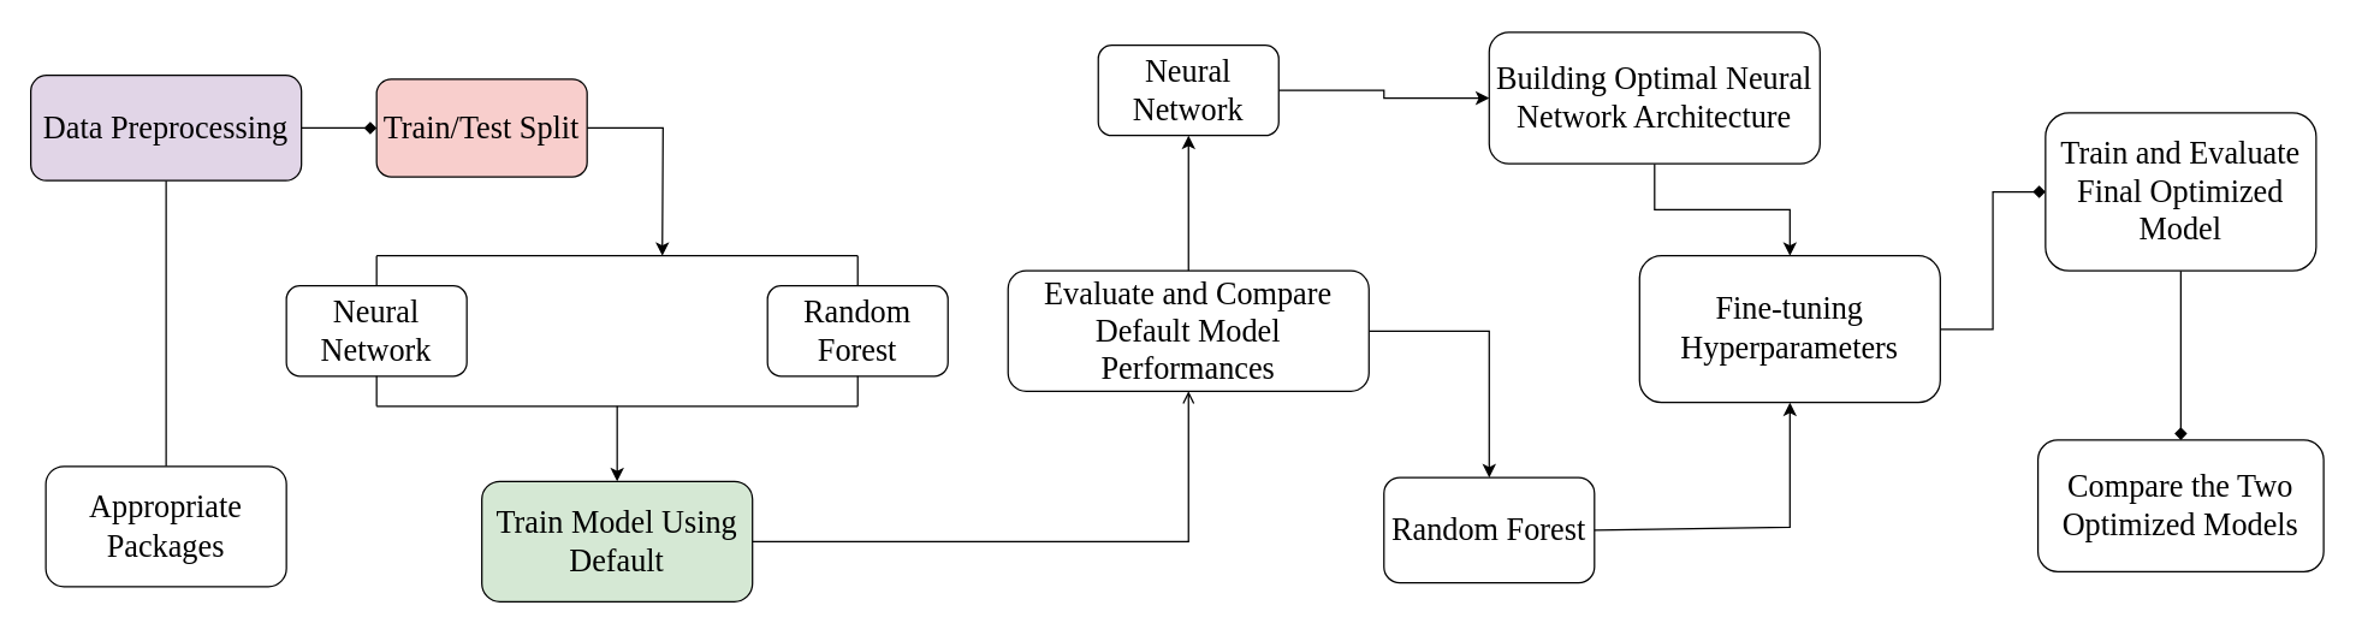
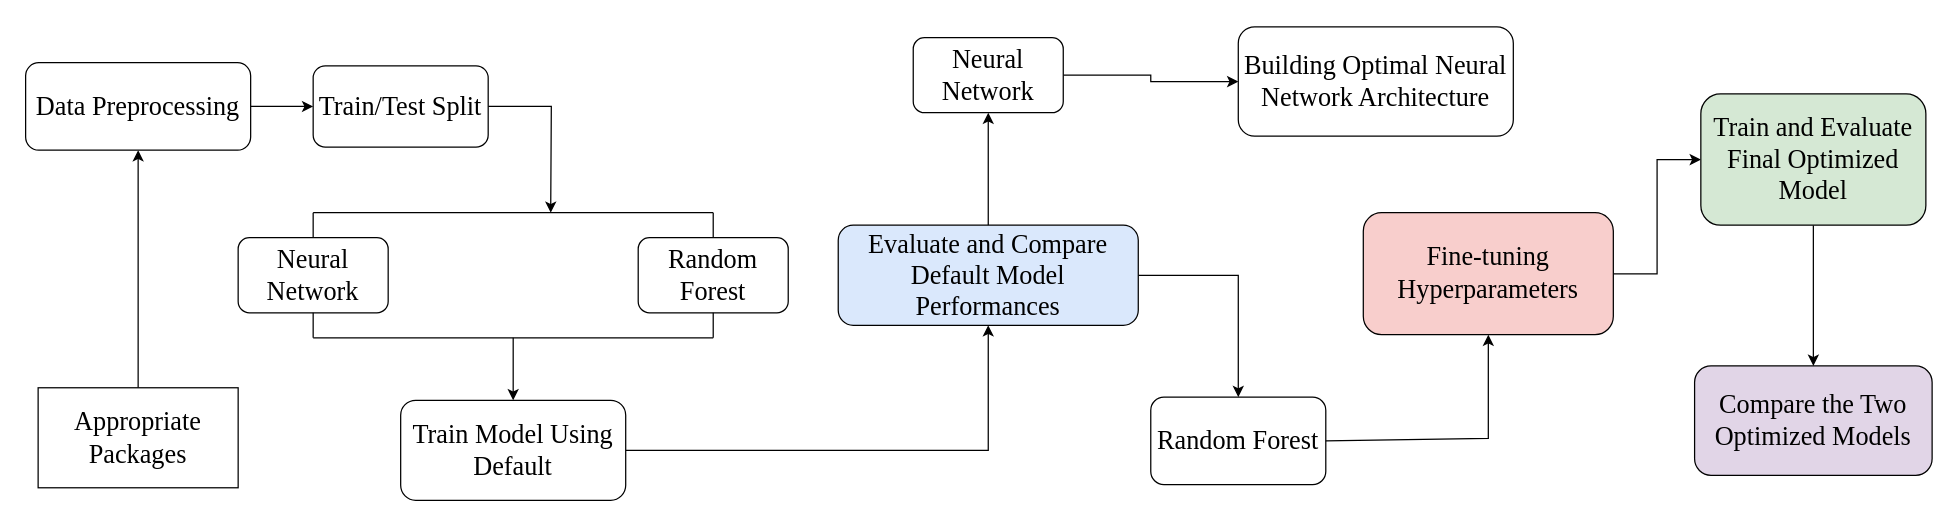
- <mxCell id="5" value="Data Preprocessing" style="whiteSpace=wrap;html=1;rounded=1;fontFamily=Lucida Console;fontSize=21;fillColor=#e1d5e7;" vertex="1" parent="1"><mxGeometry x="20" y="49.5" width="180" height="70" as="geometry" /></mxCell>
+ <mxCell id="5" value="Data Preprocessing" style="whiteSpace=wrap;html=1;rounded=1;fontFamily=Lucida Console;fontSize=21;" vertex="1" parent="1"><mxGeometry x="20" y="49.5" width="180" height="70" as="geometry" /></mxCell>
- <mxCell id="4" value="" style="edgeStyle=orthogonalEdgeStyle;rounded=0;orthogonalLoop=1;jettySize=auto;html=1;fontFamily=Lucida Console;fontSize=21;endArrow=diamond;" edge="1" parent="1" source="5" target="7"><mxGeometry relative="1" as="geometry" /></mxCell>
+ <mxCell id="4" value="" style="edgeStyle=orthogonalEdgeStyle;rounded=0;orthogonalLoop=1;jettySize=auto;html=1;fontFamily=Lucida Console;fontSize=21;" edge="1" parent="1" source="5" target="7"><mxGeometry relative="1" as="geometry" /></mxCell>
- <mxCell id="7" value="Train/Test Split" style="whiteSpace=wrap;html=1;rounded=1;fontFamily=Lucida Console;fontSize=21;fillColor=#f8cecc;" vertex="1" parent="1"><mxGeometry x="250" y="52" width="140" height="65" as="geometry" /></mxCell>
+ <mxCell id="7" value="Train/Test Split" style="whiteSpace=wrap;html=1;rounded=1;fontFamily=Lucida Console;fontSize=21;" vertex="1" parent="1"><mxGeometry x="250" y="52" width="140" height="65" as="geometry" /></mxCell>
- <mxCell id="2" value="" style="edgeStyle=orthogonalEdgeStyle;rounded=0;orthogonalLoop=1;jettySize=auto;html=1;fontFamily=Lucida Console;fontSize=21;endArrow=none;" edge="1" parent="1" source="3" target="5"><mxGeometry relative="1" as="geometry" /></mxCell>
+ <mxCell id="2" value="" style="edgeStyle=orthogonalEdgeStyle;rounded=0;orthogonalLoop=1;jettySize=auto;html=1;fontFamily=Lucida Console;fontSize=21;" edge="1" parent="1" source="3" target="5"><mxGeometry relative="1" as="geometry" /></mxCell>
- <mxCell id="29" value="" style="edgeStyle=orthogonalEdgeStyle;rounded=0;orthogonalLoop=1;jettySize=auto;html=1;fontFamily=Lucida Console;fontSize=21;endArrow=diamond;" edge="1" parent="1" source="30" target="33"><mxGeometry relative="1" as="geometry" /></mxCell>
+ <mxCell id="29" value="" style="edgeStyle=orthogonalEdgeStyle;rounded=0;orthogonalLoop=1;jettySize=auto;html=1;fontFamily=Lucida Console;fontSize=21;" edge="1" parent="1" source="30" target="33"><mxGeometry relative="1" as="geometry" /></mxCell>
- <mxCell id="33" value="Train and Evaluate Final Optimized Model" style="whiteSpace=wrap;html=1;rounded=1;fontFamily=Lucida Console;fontSize=21;" vertex="1" parent="1"><mxGeometry x="1360" y="74.5" width="180" height="105" as="geometry" /></mxCell>
+ <mxCell id="33" value="Train and Evaluate Final Optimized Model" style="whiteSpace=wrap;html=1;rounded=1;fontFamily=Lucida Console;fontSize=21;fillColor=#d5e8d4;" vertex="1" parent="1"><mxGeometry x="1360" y="74.5" width="180" height="105" as="geometry" /></mxCell>
- <mxCell id="27" value="" style="edgeStyle=orthogonalEdgeStyle;rounded=0;orthogonalLoop=1;jettySize=auto;html=1;fontFamily=Lucida Console;fontSize=21;" edge="1" parent="1" source="28" target="30"><mxGeometry relative="1" as="geometry" /></mxCell>
- <mxCell id="30" value="Fine-tuning Hyperparameters" style="whiteSpace=wrap;html=1;rounded=1;fontFamily=Lucida Console;fontSize=21;" vertex="1" parent="1"><mxGeometry x="1090" y="169.5" width="200" height="97.5" as="geometry" /></mxCell>
+ <mxCell id="30" value="Fine-tuning Hyperparameters" style="whiteSpace=wrap;html=1;rounded=1;fontFamily=Lucida Console;fontSize=21;fillColor=#f8cecc;" vertex="1" parent="1"><mxGeometry x="1090" y="169.5" width="200" height="97.5" as="geometry" /></mxCell>
- <mxCell id="23" value="Evaluate and Compare Default Model Performances " style="whiteSpace=wrap;html=1;rounded=1;fontFamily=Lucida Console;fontSize=21;" vertex="1" parent="1"><mxGeometry x="670" y="179.5" width="240" height="80" as="geometry" /></mxCell>
+ <mxCell id="23" value="Evaluate and Compare Default Model Performances " style="whiteSpace=wrap;html=1;rounded=1;fontFamily=Lucida Console;fontSize=21;fillColor=#dae8fc;" vertex="1" parent="1"><mxGeometry x="670" y="179.5" width="240" height="80" as="geometry" /></mxCell>
- <mxCell id="19" value="" style="edgeStyle=orthogonalEdgeStyle;rounded=0;orthogonalLoop=1;jettySize=auto;html=1;fontFamily=Lucida Console;fontSize=21;endArrow=open;" edge="1" parent="1" source="20" target="23"><mxGeometry relative="1" as="geometry" /></mxCell>
+ <mxCell id="19" value="" style="edgeStyle=orthogonalEdgeStyle;rounded=0;orthogonalLoop=1;jettySize=auto;html=1;fontFamily=Lucida Console;fontSize=21;" edge="1" parent="1" source="20" target="23"><mxGeometry relative="1" as="geometry" /></mxCell>
- <mxCell id="32" value="" style="edgeStyle=orthogonalEdgeStyle;rounded=0;orthogonalLoop=1;jettySize=auto;html=1;fontFamily=Lucida Console;fontSize=21;endArrow=diamond;" edge="1" parent="1" source="33" target="34"><mxGeometry relative="1" as="geometry" /></mxCell>
+ <mxCell id="32" value="" style="edgeStyle=orthogonalEdgeStyle;rounded=0;orthogonalLoop=1;jettySize=auto;html=1;fontFamily=Lucida Console;fontSize=21;" edge="1" parent="1" source="33" target="34"><mxGeometry relative="1" as="geometry" /></mxCell>
- <mxCell id="34" value="Compare the Two Optimized Models" style="whiteSpace=wrap;html=1;rounded=1;fontFamily=Lucida Console;fontSize=21;" vertex="1" parent="1"><mxGeometry x="1355" y="292" width="190" height="87.5" as="geometry" /></mxCell>
+ <mxCell id="34" value="Compare the Two Optimized Models" style="whiteSpace=wrap;html=1;rounded=1;fontFamily=Lucida Console;fontSize=21;fillColor=#e1d5e7;" vertex="1" parent="1"><mxGeometry x="1355" y="292" width="190" height="87.5" as="geometry" /></mxCell>
- <mxCell id="3" value="Appropriate Packages" style="rounded=1;whiteSpace=wrap;html=1;fontFamily=Lucida Console;fontSize=21;" vertex="1" parent="1"><mxGeometry x="30" y="309.5" width="160" height="80" as="geometry" /></mxCell>
+ <mxCell id="3" value="Appropriate Packages" style="whiteSpace=wrap;html=1;fontFamily=Lucida Console;fontSize=21;rounded=0;" vertex="1" parent="1"><mxGeometry x="30" y="309.5" width="160" height="80" as="geometry" /></mxCell>
- <mxCell id="20" value="Train Model Using Default" style="rounded=1;whiteSpace=wrap;html=1;fontFamily=Lucida Console;fontSize=21;fillColor=#d5e8d4;" vertex="1" parent="1"><mxGeometry x="320" y="319.5" width="180" height="80" as="geometry" /></mxCell>
+ <mxCell id="20" value="Train Model Using Default" style="rounded=1;whiteSpace=wrap;html=1;fontFamily=Lucida Console;fontSize=21;" vertex="1" parent="1"><mxGeometry x="320" y="319.5" width="180" height="80" as="geometry" /></mxCell>
